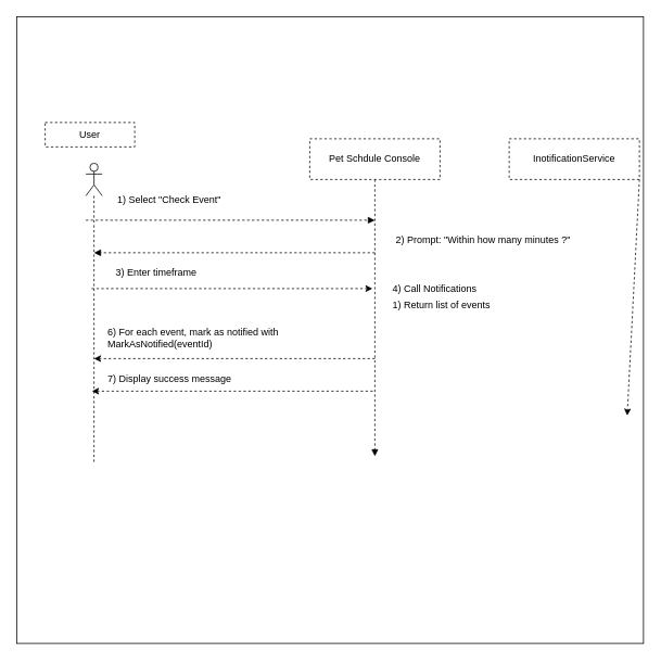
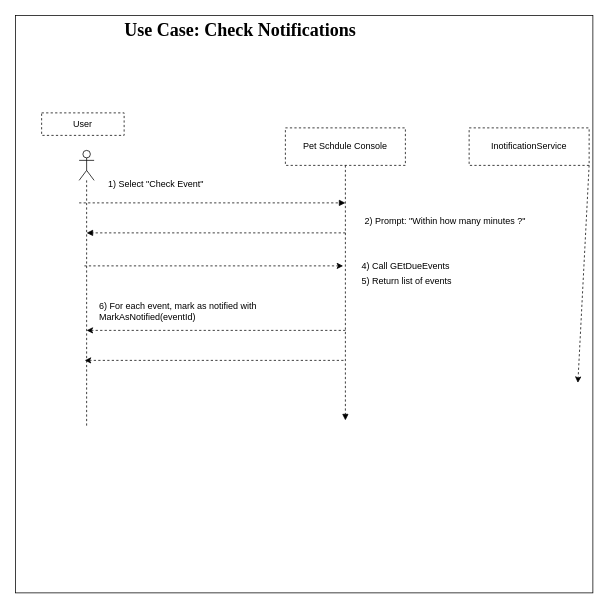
+ <mxCell id="11" value="&lt;p style=&quot;margin: 0in; font-size: 12pt; font-family: &amp;quot;Times New Roman&amp;quot;, serif; color: rgb(0, 0, 0); text-align: start;&quot; class=&quot;MsoNormal&quot;&gt;&lt;b&gt;&lt;span style=&quot;font-size: 18pt;&quot;&gt;Use Case: Check Notifications&lt;/span&gt;&lt;/b&gt;&lt;/p&gt;" style="text;strokeColor=none;align=center;fillColor=none;html=1;verticalAlign=middle;whiteSpace=wrap;rounded=0;dashed=1;dashPattern=1 1;" parent="1" vertex="1"><mxGeometry x="120" y="25" width="400" height="30" as="geometry" /></mxCell>
- <mxCell id="12" value="3) Enter timeframe" style="text;strokeColor=none;align=left;fillColor=none;html=1;verticalAlign=middle;whiteSpace=wrap;rounded=0;" parent="1" vertex="1"><mxGeometry x="140" y="320" width="260" height="30" as="geometry" /></mxCell>
- <mxCell id="14" value="4) Call Notifications" style="text;strokeColor=none;align=left;fillColor=none;html=1;verticalAlign=middle;whiteSpace=wrap;rounded=0;" parent="1" vertex="1"><mxGeometry x="480" y="340" width="260" height="30" as="geometry" /></mxCell>
+ <mxCell id="14" value="4) Call GEtDueEvents" style="text;strokeColor=none;align=left;fillColor=none;html=1;verticalAlign=middle;whiteSpace=wrap;rounded=0;" parent="1" vertex="1"><mxGeometry x="480" y="340" width="260" height="30" as="geometry" /></mxCell>
- <mxCell id="15" value="&lt;div&gt;&lt;span style=&quot;background-color: transparent;&quot;&gt;1) Return list of events&lt;/span&gt;&lt;br&gt;&lt;/div&gt;" style="text;strokeColor=none;align=left;fillColor=none;html=1;verticalAlign=middle;whiteSpace=wrap;rounded=0;" parent="1" vertex="1"><mxGeometry x="480" y="360" width="270" height="30" as="geometry" /></mxCell>
+ <mxCell id="15" value="&lt;div&gt;&lt;span style=&quot;background-color: transparent;&quot;&gt;5) Return list of events&lt;/span&gt;&lt;br&gt;&lt;/div&gt;" style="text;strokeColor=none;align=left;fillColor=none;html=1;verticalAlign=middle;whiteSpace=wrap;rounded=0;" parent="1" vertex="1"><mxGeometry x="480" y="360" width="270" height="30" as="geometry" /></mxCell>
- <mxCell id="20" value="7) Display success message" style="text;strokeColor=none;align=left;fillColor=none;html=1;verticalAlign=middle;whiteSpace=wrap;rounded=0;" parent="1" vertex="1"><mxGeometry x="130" y="450" width="310" height="30" as="geometry" /></mxCell>
